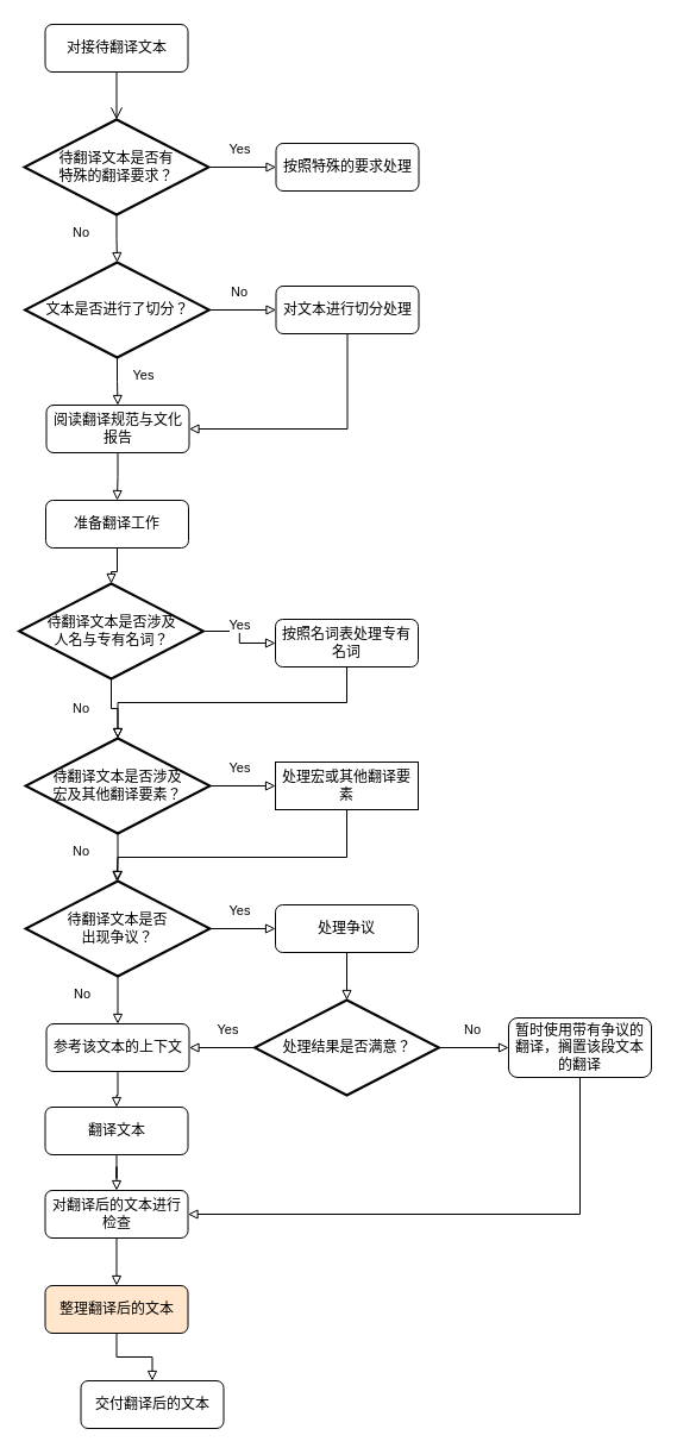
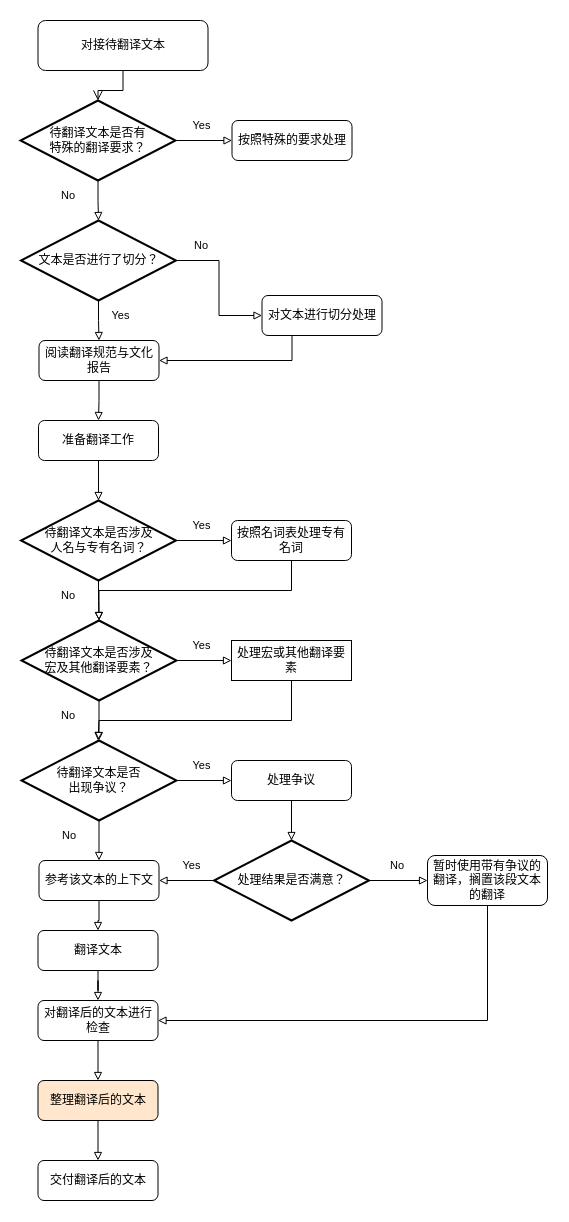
- <mxCell id="3" value="对接待翻译文本" style="rounded=1;whiteSpace=wrap;html=1;fontSize=12;glass=0;strokeWidth=1;shadow=0;" parent="1" vertex="1"><mxGeometry x="37.5" y="20" width="120" height="40" as="geometry" /></mxCell>
+ <mxCell id="3" value="对接待翻译文本" style="rounded=1;whiteSpace=wrap;html=1;fontSize=12;glass=0;strokeWidth=1;shadow=0;" parent="1" vertex="1"><mxGeometry x="37.5" y="20" width="170" height="50" as="geometry" /></mxCell>
- <mxCell id="11" value="对文本进行切分处理" style="rounded=1;whiteSpace=wrap;html=1;fontSize=12;glass=0;strokeWidth=1;shadow=0;" vertex="1" parent="1"><mxGeometry x="231.5" y="240" width="120" height="40" as="geometry" /></mxCell>
+ <mxCell id="11" value="对文本进行切分处理" style="rounded=1;whiteSpace=wrap;html=1;fontSize=12;glass=0;strokeWidth=1;shadow=0;" vertex="1" parent="1"><mxGeometry x="261.5" y="295" width="120" height="40" as="geometry" /></mxCell>
- <mxCell id="14" value="&lt;div&gt;待翻译文本是否涉及&lt;/div&gt;&lt;div&gt;人名与专有名词？&lt;br&gt;&lt;/div&gt;" style="strokeWidth=2;html=1;shape=mxgraph.flowchart.decision;whiteSpace=wrap;" vertex="1" parent="1"><mxGeometry x="15.5" y="490" width="155" height="80" as="geometry" /></mxCell>
+ <mxCell id="14" value="&lt;div&gt;待翻译文本是否涉及&lt;/div&gt;&lt;div&gt;人名与专有名词？&lt;br&gt;&lt;/div&gt;" style="strokeWidth=2;html=1;shape=mxgraph.flowchart.decision;whiteSpace=wrap;" vertex="1" parent="1"><mxGeometry x="20.5" y="500" width="155" height="80" as="geometry" /></mxCell>
- <mxCell id="38" value="交付翻译后的文本" style="rounded=1;whiteSpace=wrap;html=1;fontSize=12;glass=0;strokeWidth=1;shadow=0;" vertex="1" parent="1"><mxGeometry x="67.5" y="1160" width="120" height="40" as="geometry" /></mxCell>
+ <mxCell id="38" value="交付翻译后的文本" style="rounded=1;whiteSpace=wrap;html=1;fontSize=12;glass=0;strokeWidth=1;shadow=0;" vertex="1" parent="1"><mxGeometry x="37.5" y="1160" width="120" height="40" as="geometry" /></mxCell>
